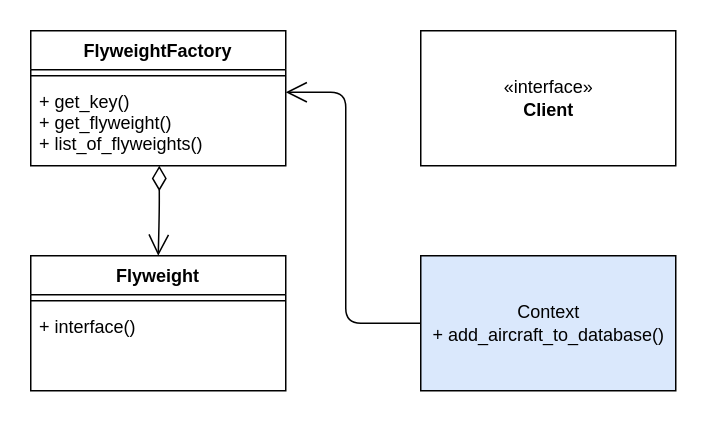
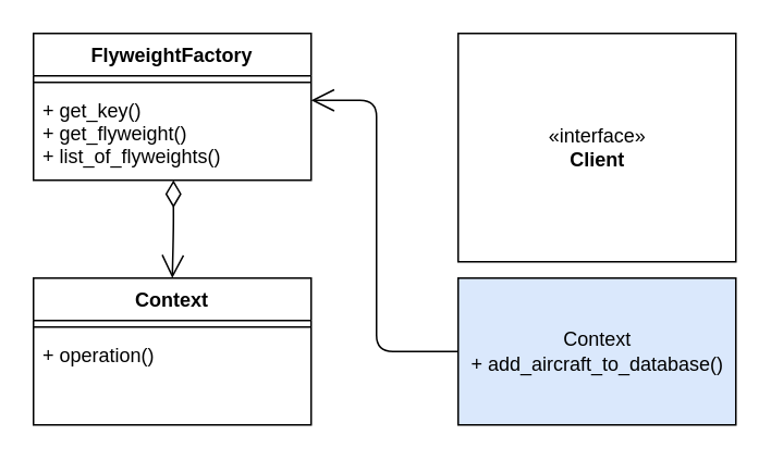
- <mxCell id="8" value="«interface»&lt;br&gt;&lt;b&gt;Client&lt;/b&gt;" style="html=1;" vertex="1" parent="1"><mxGeometry x="280" y="20" width="170" height="90" as="geometry" /></mxCell>
+ <mxCell id="8" value="«interface»&lt;br&gt;&lt;b&gt;Client&lt;/b&gt;" style="html=1;" vertex="1" parent="1"><mxGeometry x="280" y="20" width="170" height="140" as="geometry" /></mxCell>
- <mxCell id="5" value="Flyweight" style="swimlane;fontStyle=1;align=center;verticalAlign=top;childLayout=stackLayout;horizontal=1;startSize=26;horizontalStack=0;resizeParent=1;resizeParentMax=0;resizeLast=0;collapsible=1;marginBottom=0;" parent="1" vertex="1"><mxGeometry x="20" y="170" width="170" height="90" as="geometry" /></mxCell>
+ <mxCell id="5" value="Context" style="swimlane;fontStyle=1;align=center;verticalAlign=top;childLayout=stackLayout;horizontal=1;startSize=26;horizontalStack=0;resizeParent=1;resizeParentMax=0;resizeLast=0;collapsible=1;marginBottom=0;" parent="1" vertex="1"><mxGeometry x="20" y="170" width="170" height="90" as="geometry" /></mxCell>
- <mxCell id="7" value="+ interface()" style="text;strokeColor=none;fillColor=none;align=left;verticalAlign=top;spacingLeft=4;spacingRight=4;overflow=hidden;rotatable=0;points=[[0,0.5],[1,0.5]];portConstraint=eastwest;" parent="5" vertex="1"><mxGeometry y="34" width="170" height="56" as="geometry" /></mxCell>
+ <mxCell id="7" value="+ operation()" style="text;strokeColor=none;fillColor=none;align=left;verticalAlign=top;spacingLeft=4;spacingRight=4;overflow=hidden;rotatable=0;points=[[0,0.5],[1,0.5]];portConstraint=eastwest;" parent="5" vertex="1"><mxGeometry y="34" width="170" height="56" as="geometry" /></mxCell>
